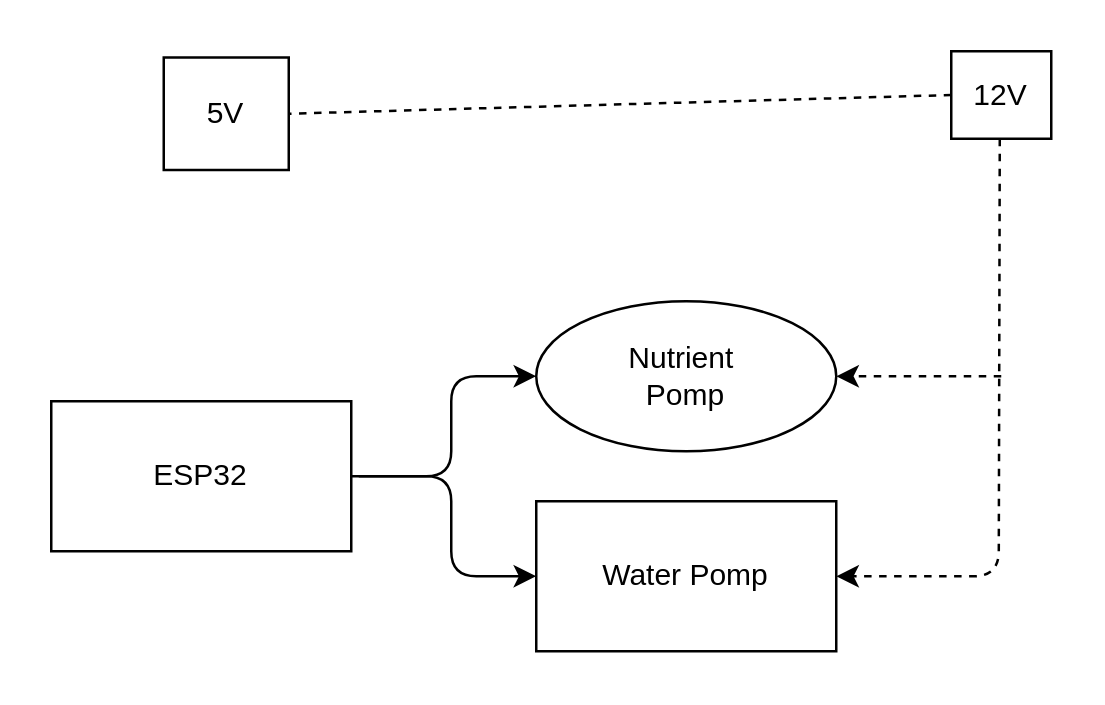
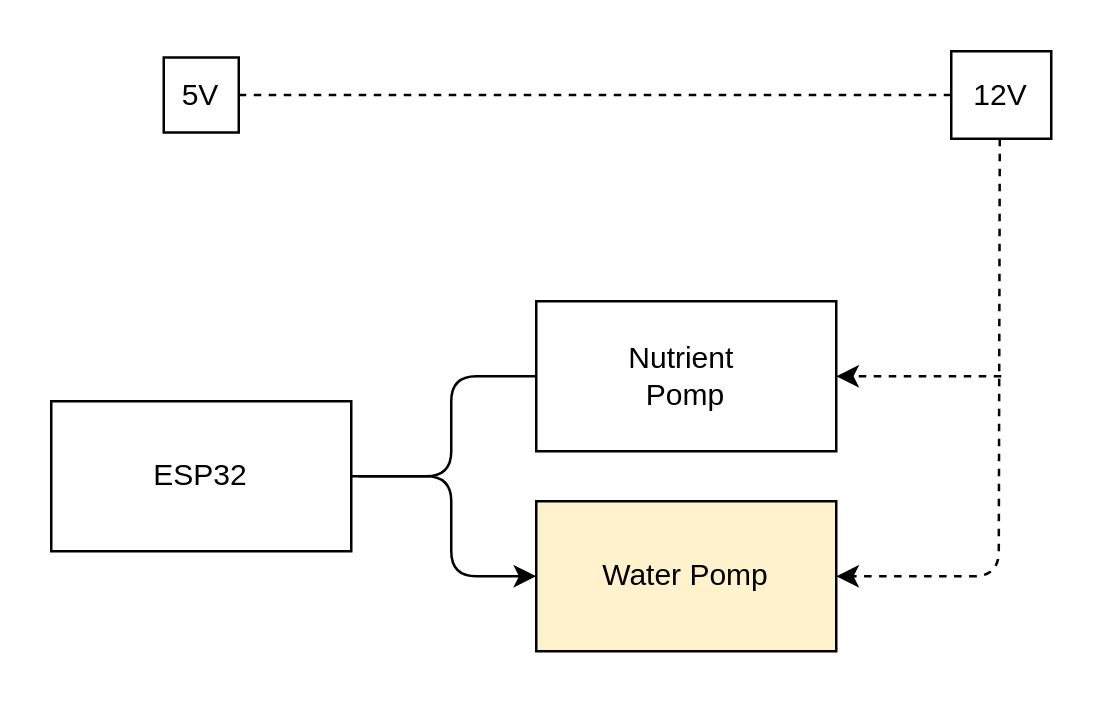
- <mxCell id="5" value="5V&lt;br&gt;" style="rounded=0;whiteSpace=wrap;html=1;" vertex="1" parent="1"><mxGeometry x="65" y="22.5" width="50" height="45" as="geometry" /></mxCell>
+ <mxCell id="5" value="5V&lt;br&gt;" style="rounded=0;whiteSpace=wrap;html=1;" vertex="1" parent="1"><mxGeometry x="65" y="22.5" width="30" height="30" as="geometry" /></mxCell>
- <mxCell id="7" value="" style="endArrow=classic;html=1;exitX=1;exitY=0.5;exitDx=0;exitDy=0;entryX=0;entryY=0.5;entryDx=0;entryDy=0;" edge="1" parent="1" source="2" target="3"><mxGeometry width="50" height="50" relative="1" as="geometry"><mxPoint x="200" y="210" as="sourcePoint" /><mxPoint x="250" y="160" as="targetPoint" /><Array as="points"><mxPoint x="180" y="190" /><mxPoint x="180" y="150" /></Array></mxGeometry></mxCell>
+ <mxCell id="7" value="" style="endArrow=none;html=1;exitX=1;exitY=0.5;exitDx=0;exitDy=0;entryX=0;entryY=0.5;entryDx=0;entryDy=0;" edge="1" parent="1" source="2" target="3"><mxGeometry width="50" height="50" relative="1" as="geometry"><mxPoint x="200" y="210" as="sourcePoint" /><mxPoint x="250" y="160" as="targetPoint" /><Array as="points"><mxPoint x="180" y="190" /><mxPoint x="180" y="150" /></Array></mxGeometry></mxCell>
- <mxCell id="3" value="Nutrient&amp;nbsp;&lt;br&gt;Pomp" style="ellipse;whiteSpace=wrap;html=1;" vertex="1" parent="1"><mxGeometry x="214" y="120" width="120" height="60" as="geometry" /></mxCell>
+ <mxCell id="3" value="Nutrient&amp;nbsp;&lt;br&gt;Pomp" style="rounded=0;whiteSpace=wrap;html=1;" vertex="1" parent="1"><mxGeometry x="214" y="120" width="120" height="60" as="geometry" /></mxCell>
- <mxCell id="4" value="Water Pomp" style="rounded=0;whiteSpace=wrap;html=1;" vertex="1" parent="1"><mxGeometry x="214" y="200" width="120" height="60" as="geometry" /></mxCell>
+ <mxCell id="4" value="Water Pomp" style="rounded=0;whiteSpace=wrap;html=1;fillColor=#fff2cc;" vertex="1" parent="1"><mxGeometry x="214" y="200" width="120" height="60" as="geometry" /></mxCell>
